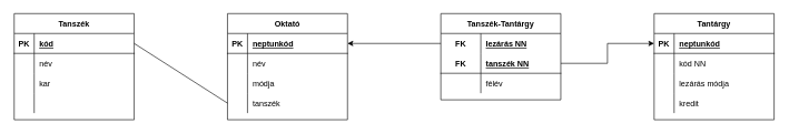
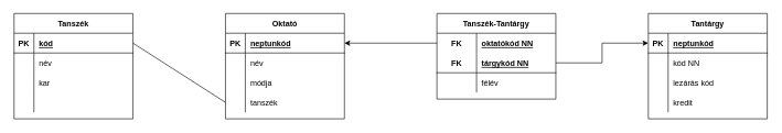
- <mxCell id="44" value="lezárás NN" style="shape=partialRectangle;connectable=0;fillColor=none;top=0;left=0;bottom=0;right=0;align=left;spacingLeft=6;fontStyle=5;overflow=hidden;" vertex="1" parent="42"><mxGeometry x="60" width="120" height="30" as="geometry"><mxRectangle width="120" height="30" as="alternateBounds" /></mxGeometry></mxCell>
+ <mxCell id="44" value="oktatókód NN" style="shape=partialRectangle;connectable=0;fillColor=none;top=0;left=0;bottom=0;right=0;align=left;spacingLeft=6;fontStyle=5;overflow=hidden;" vertex="1" parent="42"><mxGeometry x="60" width="120" height="30" as="geometry"><mxRectangle width="120" height="30" as="alternateBounds" /></mxGeometry></mxCell>
- <mxCell id="47" value="tanszék NN" style="shape=partialRectangle;connectable=0;fillColor=none;top=0;left=0;bottom=0;right=0;align=left;spacingLeft=6;fontStyle=5;overflow=hidden;" vertex="1" parent="45"><mxGeometry x="60" width="120" height="30" as="geometry"><mxRectangle width="120" height="30" as="alternateBounds" /></mxGeometry></mxCell>
+ <mxCell id="47" value="tárgykód NN" style="shape=partialRectangle;connectable=0;fillColor=none;top=0;left=0;bottom=0;right=0;align=left;spacingLeft=6;fontStyle=5;overflow=hidden;" vertex="1" parent="45"><mxGeometry x="60" width="120" height="30" as="geometry"><mxRectangle width="120" height="30" as="alternateBounds" /></mxGeometry></mxCell>
- <mxCell id="24" value="lezárás módja" style="shape=partialRectangle;connectable=0;fillColor=none;top=0;left=0;bottom=0;right=0;align=left;spacingLeft=6;overflow=hidden;" vertex="1" parent="22"><mxGeometry x="30" width="150" height="30" as="geometry"><mxRectangle width="150" height="30" as="alternateBounds" /></mxGeometry></mxCell>
+ <mxCell id="24" value="lezárás kód" style="shape=partialRectangle;connectable=0;fillColor=none;top=0;left=0;bottom=0;right=0;align=left;spacingLeft=6;overflow=hidden;" vertex="1" parent="22"><mxGeometry x="30" width="150" height="30" as="geometry"><mxRectangle width="150" height="30" as="alternateBounds" /></mxGeometry></mxCell>
